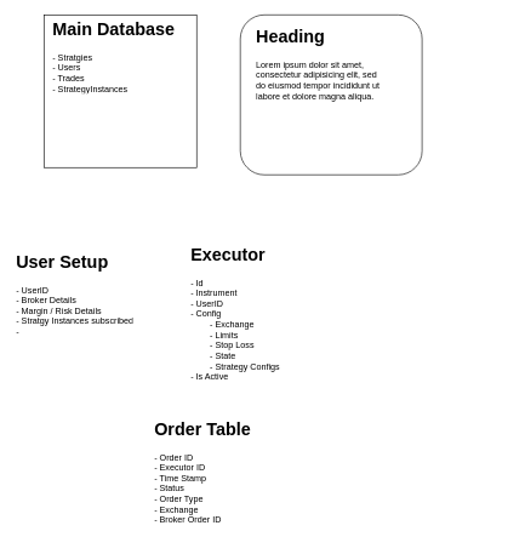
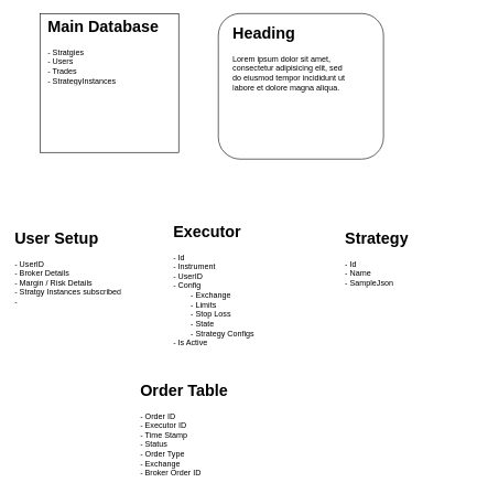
+ <mxCell id="8" value="&lt;h1 style=&quot;margin-top: 0px;&quot;&gt;&lt;span style=&quot;background-color: initial;&quot;&gt;Strategy&lt;/span&gt;&lt;/h1&gt;&lt;div&gt;&lt;span style=&quot;background-color: initial;&quot;&gt;- Id&lt;/span&gt;&lt;/div&gt;&lt;div&gt;- Name&lt;/div&gt;&lt;div&gt;- SampleJson&lt;/div&gt;" style="text;html=1;whiteSpace=wrap;overflow=hidden;rounded=0;" vertex="1" parent="1"><mxGeometry x="520" y="340" width="180" height="120" as="geometry" /></mxCell>
